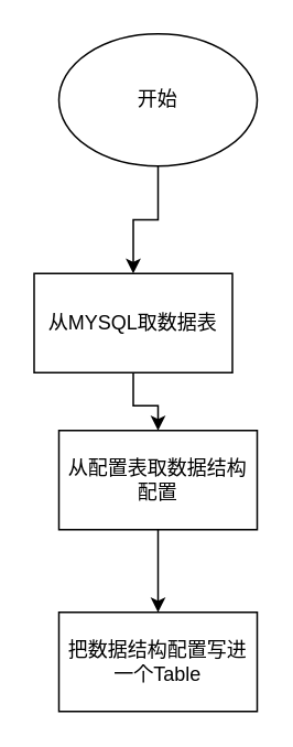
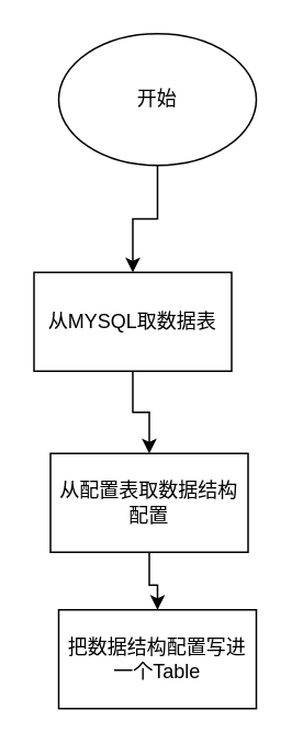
- <mxCell id="7" value="从配置表取数据结构配置" style="rounded=0;whiteSpace=wrap;html=1;" vertex="1" parent="1"><mxGeometry x="35" y="260" width="120" height="60" as="geometry" /></mxCell>
+ <mxCell id="7" value="从配置表取数据结构配置" style="rounded=0;whiteSpace=wrap;html=1;" vertex="1" parent="1"><mxGeometry x="30" y="275" width="120" height="60" as="geometry" /></mxCell>
